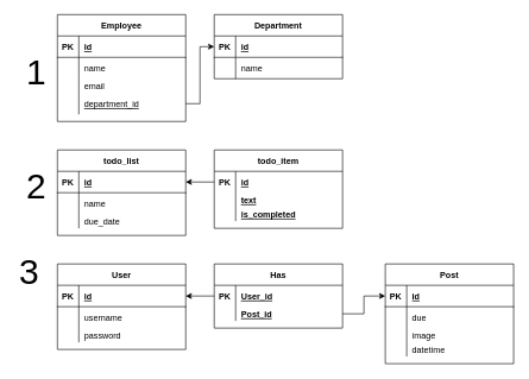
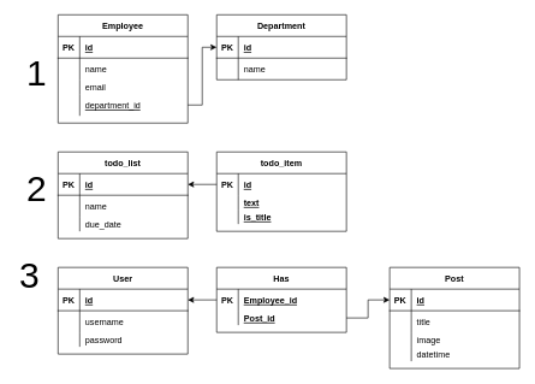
- <mxCell id="44" value="is_completed" style="shape=partialRectangle;connectable=0;fillColor=none;top=0;left=0;bottom=0;right=0;align=left;spacingLeft=6;overflow=hidden;fontStyle=5" vertex="1" parent="42"><mxGeometry x="30" width="150" height="20" as="geometry" /></mxCell>
+ <mxCell id="44" value="is_title" style="shape=partialRectangle;connectable=0;fillColor=none;top=0;left=0;bottom=0;right=0;align=left;spacingLeft=6;overflow=hidden;fontStyle=5" vertex="1" parent="42"><mxGeometry x="30" width="150" height="20" as="geometry" /></mxCell>
- <mxCell id="72" value="User_id" style="shape=partialRectangle;connectable=0;fillColor=none;top=0;left=0;bottom=0;right=0;align=left;spacingLeft=6;overflow=hidden;fontStyle=5" vertex="1" parent="70"><mxGeometry x="30" width="150" height="30" as="geometry" /></mxCell>
+ <mxCell id="72" value="Employee_id" style="shape=partialRectangle;connectable=0;fillColor=none;top=0;left=0;bottom=0;right=0;align=left;spacingLeft=6;overflow=hidden;fontStyle=5" vertex="1" parent="70"><mxGeometry x="30" width="150" height="30" as="geometry" /></mxCell>
- <mxCell id="62" value="due" style="shape=partialRectangle;connectable=0;fillColor=none;top=0;left=0;bottom=0;right=0;align=left;spacingLeft=6;overflow=hidden;" vertex="1" parent="60"><mxGeometry x="30" width="150" height="30" as="geometry" /></mxCell>
+ <mxCell id="62" value="title" style="shape=partialRectangle;connectable=0;fillColor=none;top=0;left=0;bottom=0;right=0;align=left;spacingLeft=6;overflow=hidden;" vertex="1" parent="60"><mxGeometry x="30" width="150" height="30" as="geometry" /></mxCell>
